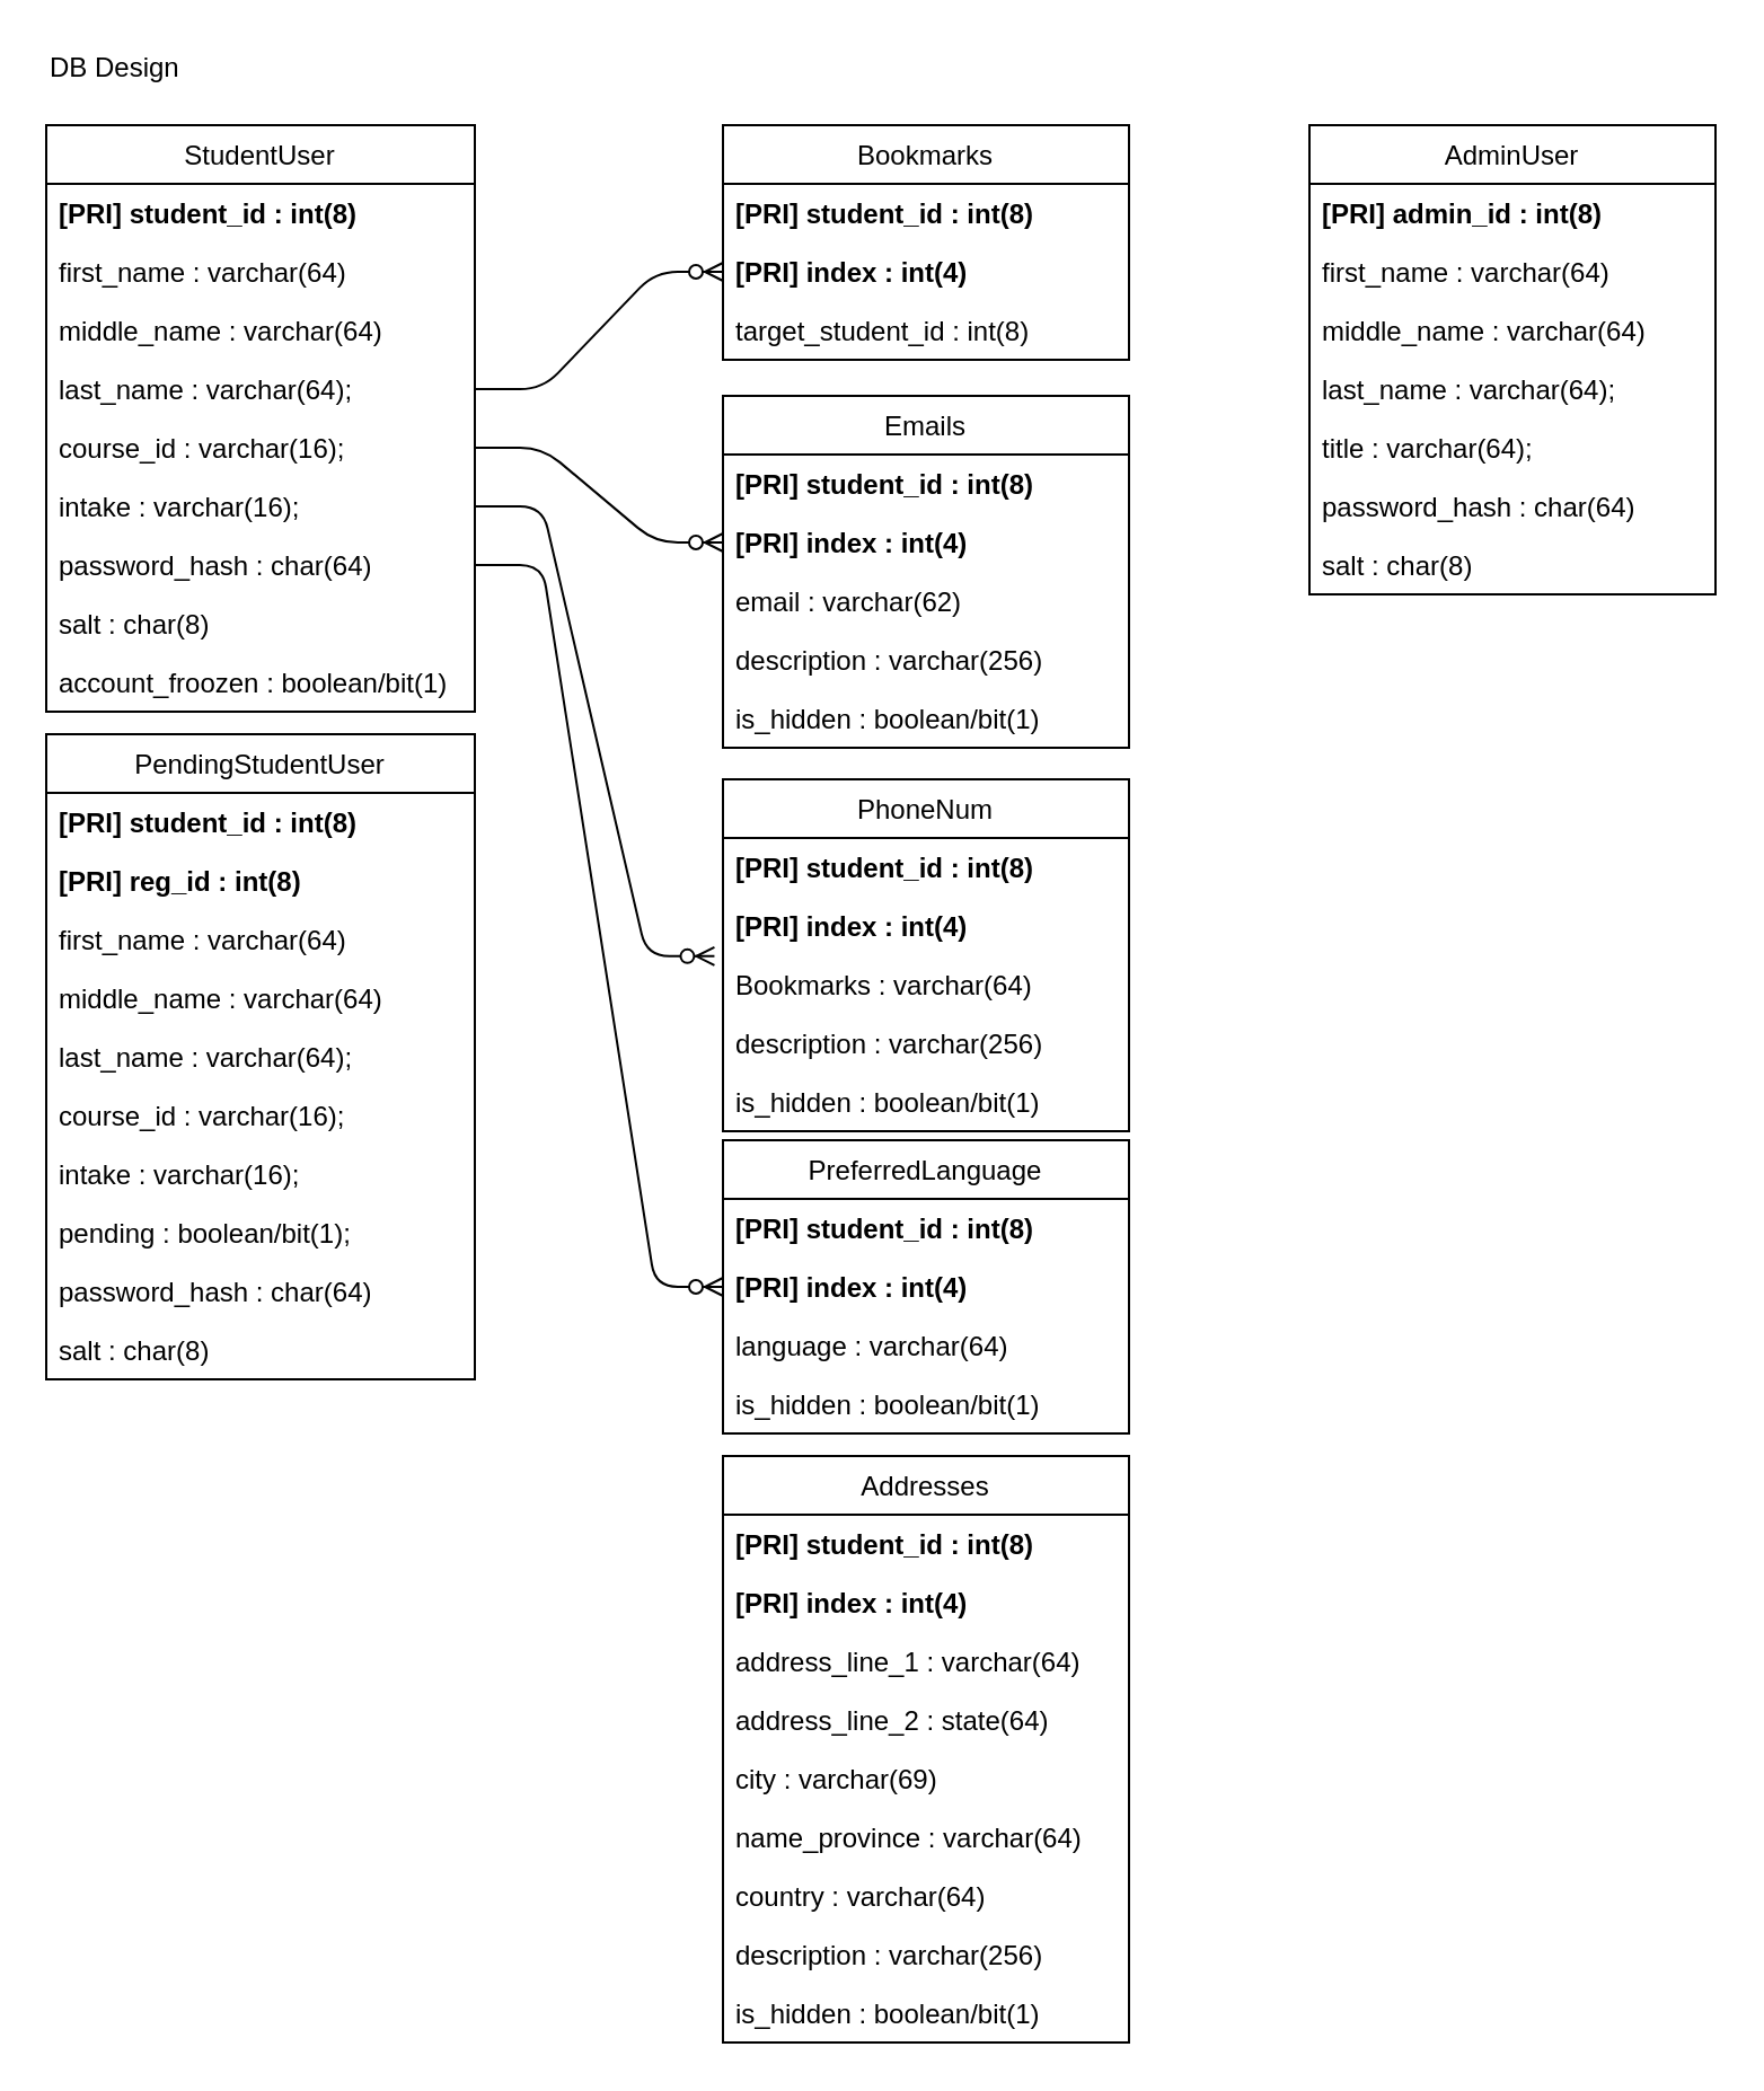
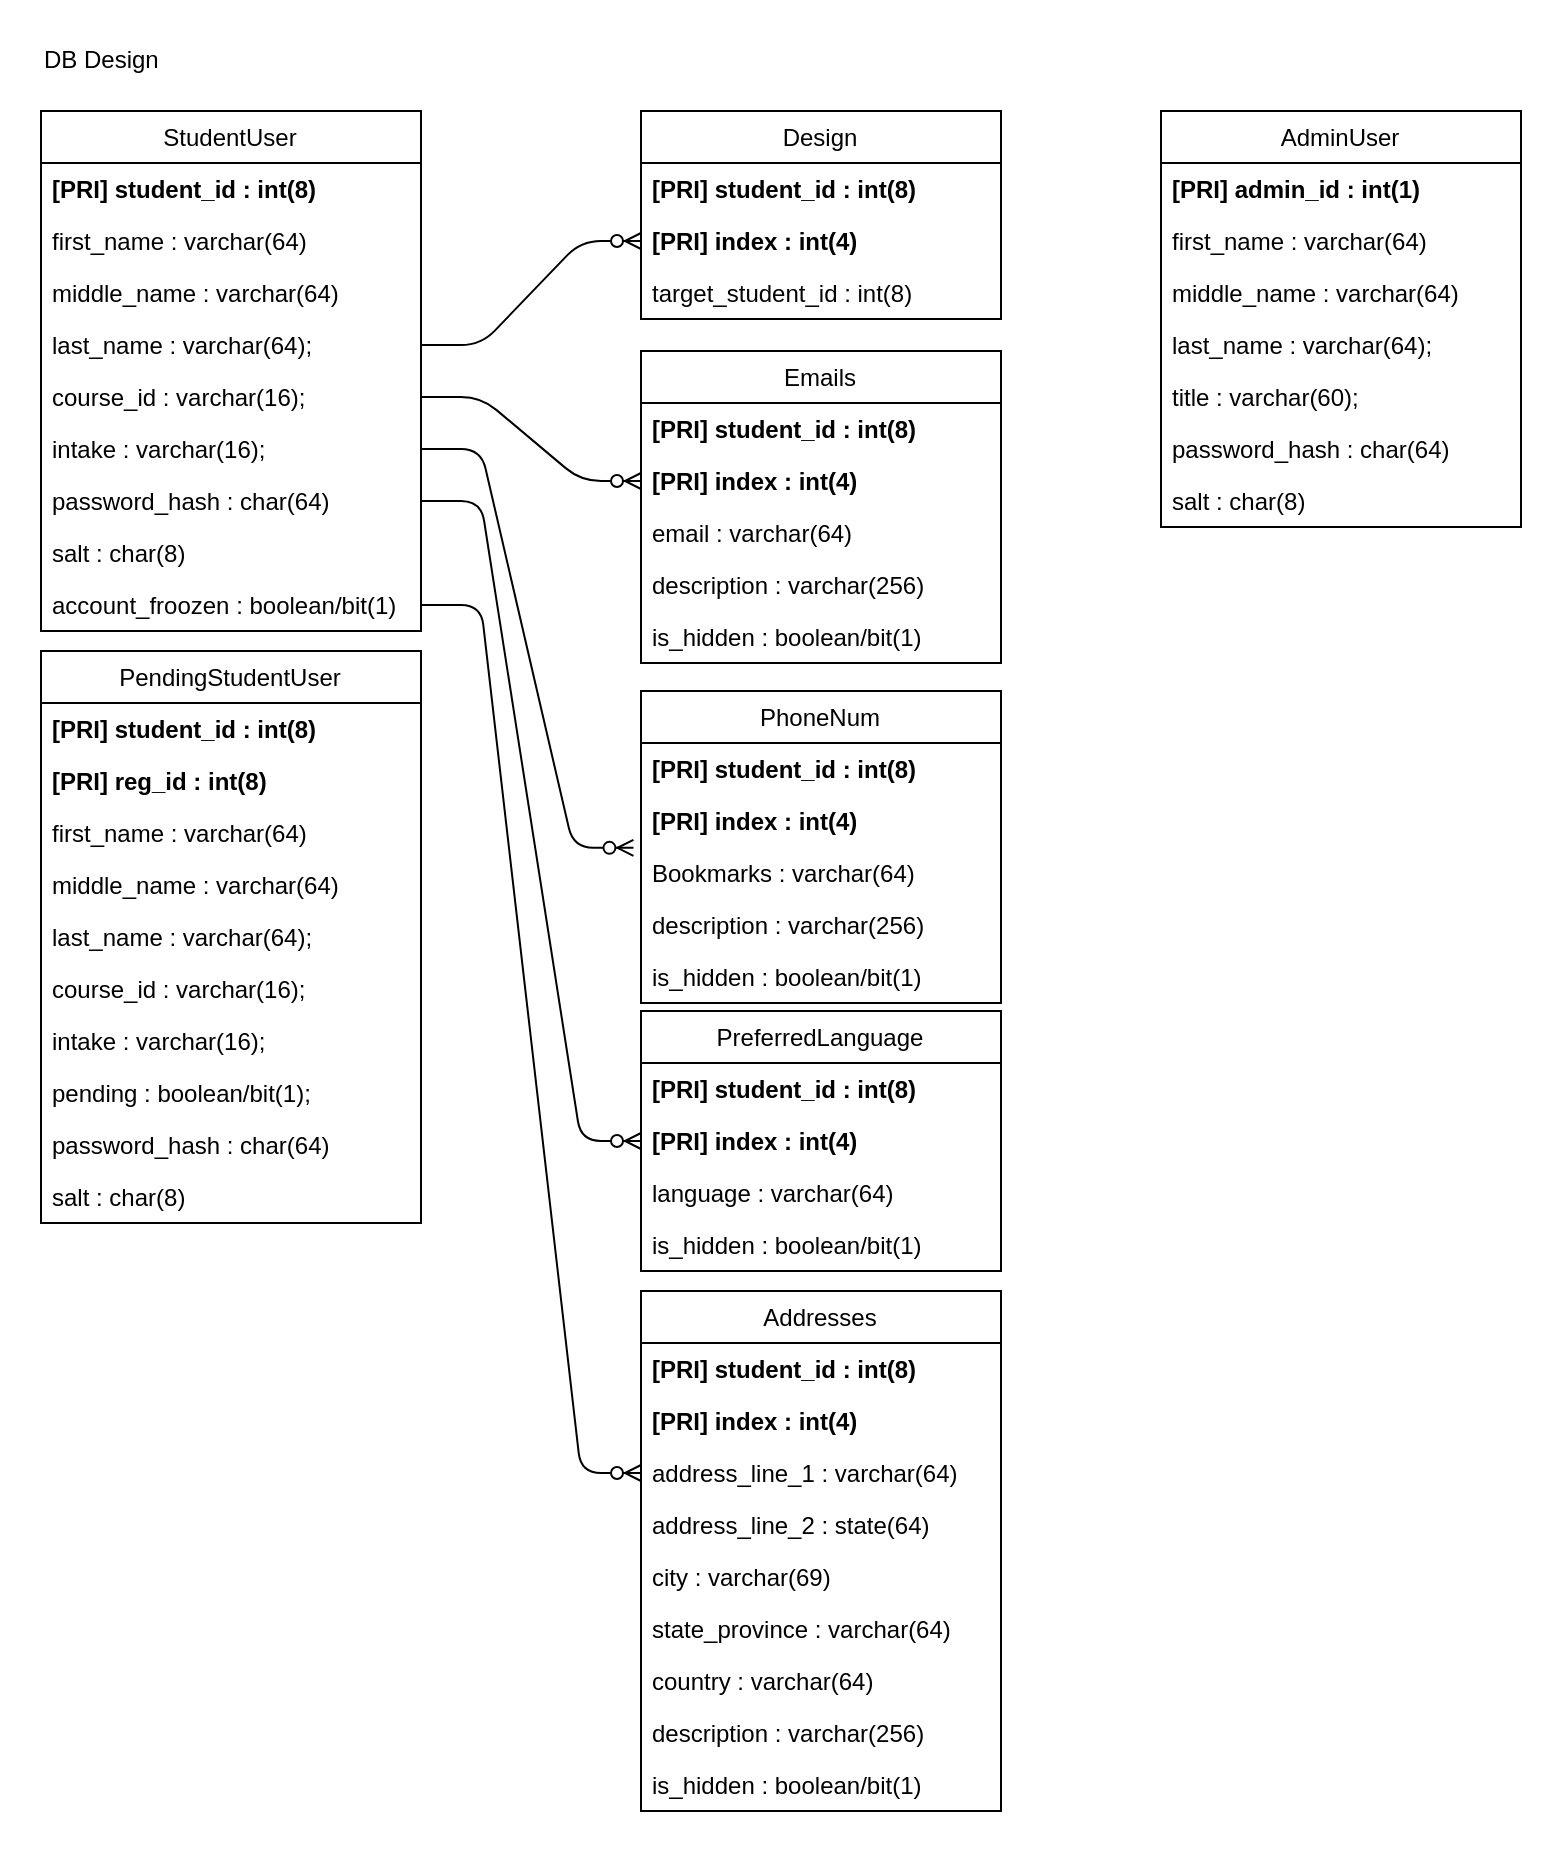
- <mxCell id="32" value="Bookmarks" style="swimlane;fontStyle=0;childLayout=stackLayout;horizontal=1;startSize=26;fillColor=none;horizontalStack=0;resizeParent=1;resizeParentMax=0;resizeLast=0;collapsible=1;marginBottom=0;" parent="1" vertex="1"><mxGeometry x="320" y="55" width="180" height="104" as="geometry" /></mxCell>
+ <mxCell id="32" value="Design" style="swimlane;fontStyle=0;childLayout=stackLayout;horizontal=1;startSize=26;fillColor=none;horizontalStack=0;resizeParent=1;resizeParentMax=0;resizeLast=0;collapsible=1;marginBottom=0;" parent="1" vertex="1"><mxGeometry x="320" y="55" width="180" height="104" as="geometry" /></mxCell>
- <mxCell id="14" value="[PRI] admin_id : int(8)" style="text;strokeColor=none;fillColor=none;align=left;verticalAlign=top;spacingLeft=4;spacingRight=4;overflow=hidden;rotatable=0;points=[[0,0.5],[1,0.5]];portConstraint=eastwest;fontStyle=1" parent="13" vertex="1"><mxGeometry y="26" width="180" height="26" as="geometry" /></mxCell>
+ <mxCell id="14" value="[PRI] admin_id : int(1)" style="text;strokeColor=none;fillColor=none;align=left;verticalAlign=top;spacingLeft=4;spacingRight=4;overflow=hidden;rotatable=0;points=[[0,0.5],[1,0.5]];portConstraint=eastwest;fontStyle=1" parent="13" vertex="1"><mxGeometry y="26" width="180" height="26" as="geometry" /></mxCell>
- <mxCell id="18" value="title : varchar(64);" style="text;strokeColor=none;fillColor=none;align=left;verticalAlign=top;spacingLeft=4;spacingRight=4;overflow=hidden;rotatable=0;points=[[0,0.5],[1,0.5]];portConstraint=eastwest;" parent="13" vertex="1"><mxGeometry y="130" width="180" height="26" as="geometry" /></mxCell>
+ <mxCell id="18" value="title : varchar(60);" style="text;strokeColor=none;fillColor=none;align=left;verticalAlign=top;spacingLeft=4;spacingRight=4;overflow=hidden;rotatable=0;points=[[0,0.5],[1,0.5]];portConstraint=eastwest;" parent="13" vertex="1"><mxGeometry y="130" width="180" height="26" as="geometry" /></mxCell>
- <mxCell id="39" value="email : varchar(62)" style="text;strokeColor=none;fillColor=none;align=left;verticalAlign=top;spacingLeft=4;spacingRight=4;overflow=hidden;rotatable=0;points=[[0,0.5],[1,0.5]];portConstraint=eastwest;" parent="36" vertex="1"><mxGeometry y="78" width="180" height="26" as="geometry" /></mxCell>
+ <mxCell id="39" value="email : varchar(64)" style="text;strokeColor=none;fillColor=none;align=left;verticalAlign=top;spacingLeft=4;spacingRight=4;overflow=hidden;rotatable=0;points=[[0,0.5],[1,0.5]];portConstraint=eastwest;" parent="36" vertex="1"><mxGeometry y="78" width="180" height="26" as="geometry" /></mxCell>
+ <mxCell id="66" value="" style="edgeStyle=entityRelationEdgeStyle;fontSize=12;html=1;endArrow=ERzeroToMany;endFill=1;entryX=0;entryY=0.5;entryDx=0;entryDy=0;exitX=1;exitY=0.5;exitDx=0;exitDy=0;" parent="1" source="11" target="56" edge="1"><mxGeometry width="100" height="100" relative="1" as="geometry"><mxPoint x="220" y="260" as="sourcePoint" /><mxPoint x="360" y="530" as="targetPoint" /></mxGeometry></mxCell>
- <mxCell id="59" value="name_province : varchar(64)" style="text;strokeColor=none;fillColor=none;align=left;verticalAlign=top;spacingLeft=4;spacingRight=4;overflow=hidden;rotatable=0;points=[[0,0.5],[1,0.5]];portConstraint=eastwest;" parent="53" vertex="1"><mxGeometry y="156" width="180" height="26" as="geometry" /></mxCell>
+ <mxCell id="59" value="state_province : varchar(64)" style="text;strokeColor=none;fillColor=none;align=left;verticalAlign=top;spacingLeft=4;spacingRight=4;overflow=hidden;rotatable=0;points=[[0,0.5],[1,0.5]];portConstraint=eastwest;" parent="53" vertex="1"><mxGeometry y="156" width="180" height="26" as="geometry" /></mxCell>
